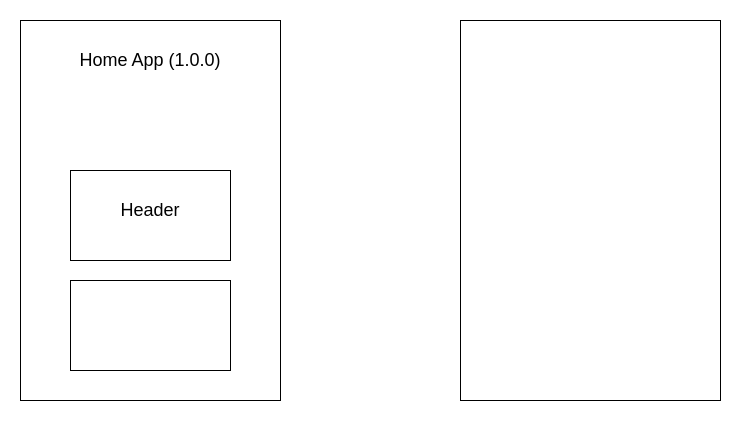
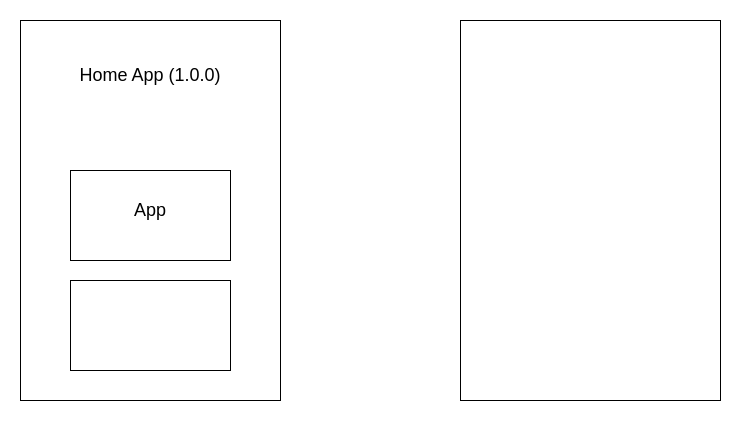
- <mxCell id="4" value="Home App (1.0.0)" style="text;html=1;strokeColor=none;fillColor=none;align=center;verticalAlign=middle;whiteSpace=wrap;rounded=0;fontSize=18;" parent="1" vertex="1"><mxGeometry x="70" y="50" width="160" height="20" as="geometry" /></mxCell>
+ <mxCell id="4" value="Home App (1.0.0)" style="text;html=1;strokeColor=none;fillColor=none;align=center;verticalAlign=middle;whiteSpace=wrap;rounded=0;fontSize=18;" parent="1" vertex="1"><mxGeometry x="70" y="65" width="160" height="20" as="geometry" /></mxCell>
- <mxCell id="7" value="Header" style="text;html=1;strokeColor=none;fillColor=none;align=center;verticalAlign=middle;whiteSpace=wrap;rounded=0;fontSize=18;" parent="1" vertex="1"><mxGeometry x="105" y="200" width="90" height="20" as="geometry" /></mxCell>
+ <mxCell id="7" value="App" style="text;html=1;strokeColor=none;fillColor=none;align=center;verticalAlign=middle;whiteSpace=wrap;rounded=0;fontSize=18;" parent="1" vertex="1"><mxGeometry x="105" y="200" width="90" height="20" as="geometry" /></mxCell>
